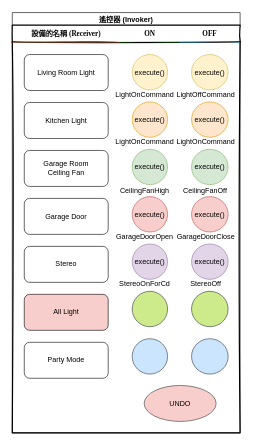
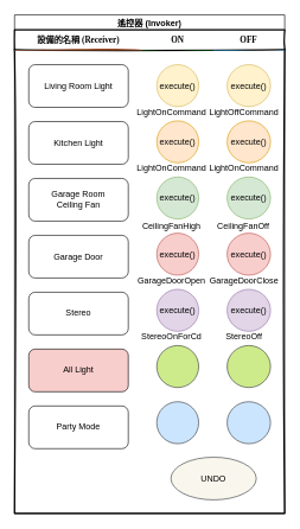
- <mxCell id="28" value="UNDO" style="ellipse;whiteSpace=wrap;html=1;fillColor=#f8cecc;strokeColor=#36393d;" parent="1" vertex="1"><mxGeometry x="240" y="642" width="120" height="60" as="geometry" /></mxCell>
+ <mxCell id="28" value="UNDO" style="ellipse;whiteSpace=wrap;html=1;fillColor=#f9f7ed;strokeColor=#36393d;" parent="1" vertex="1"><mxGeometry x="240" y="642" width="120" height="60" as="geometry" /></mxCell>
